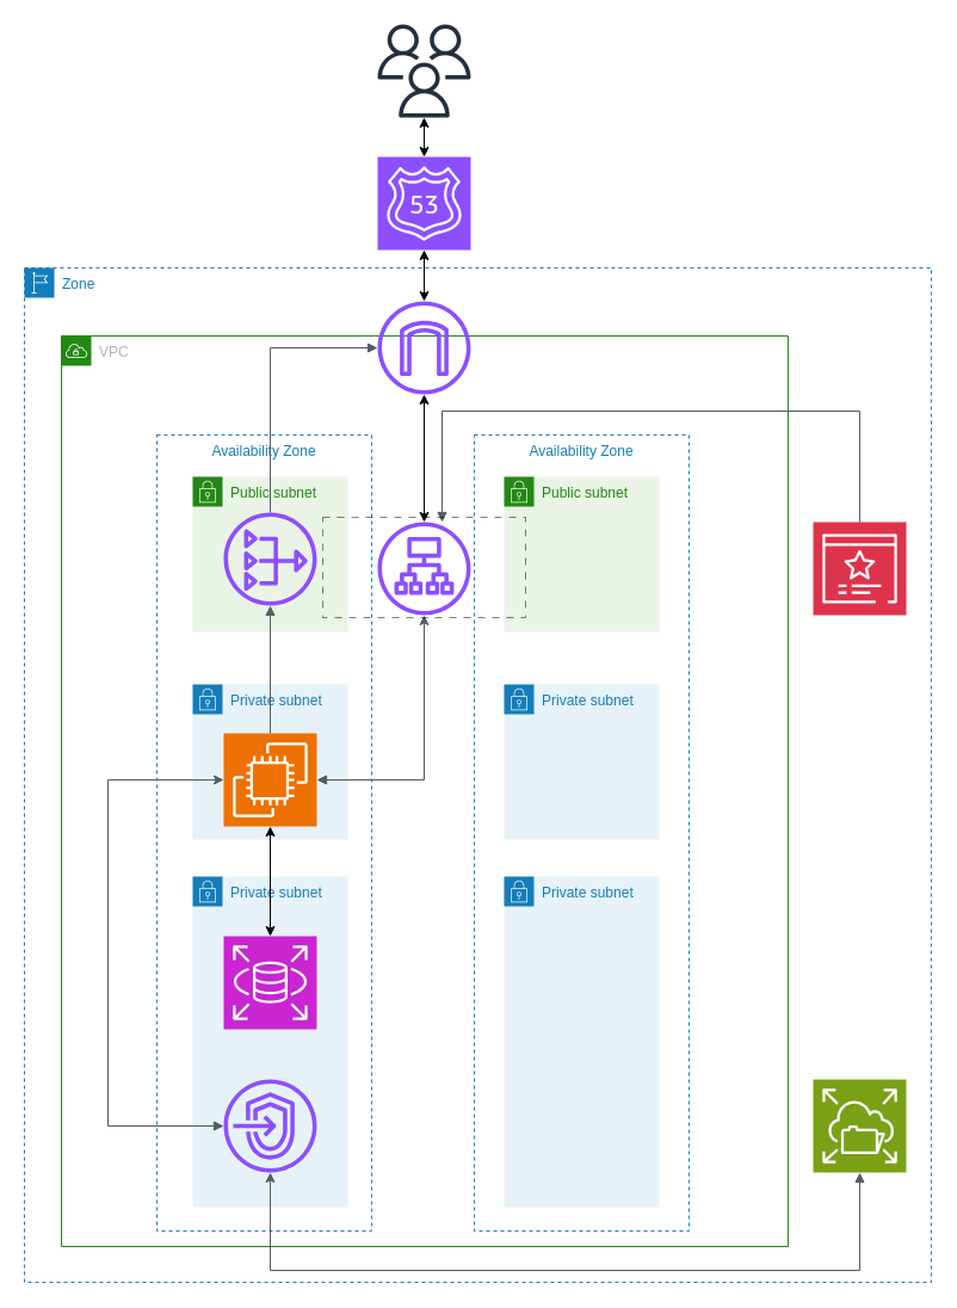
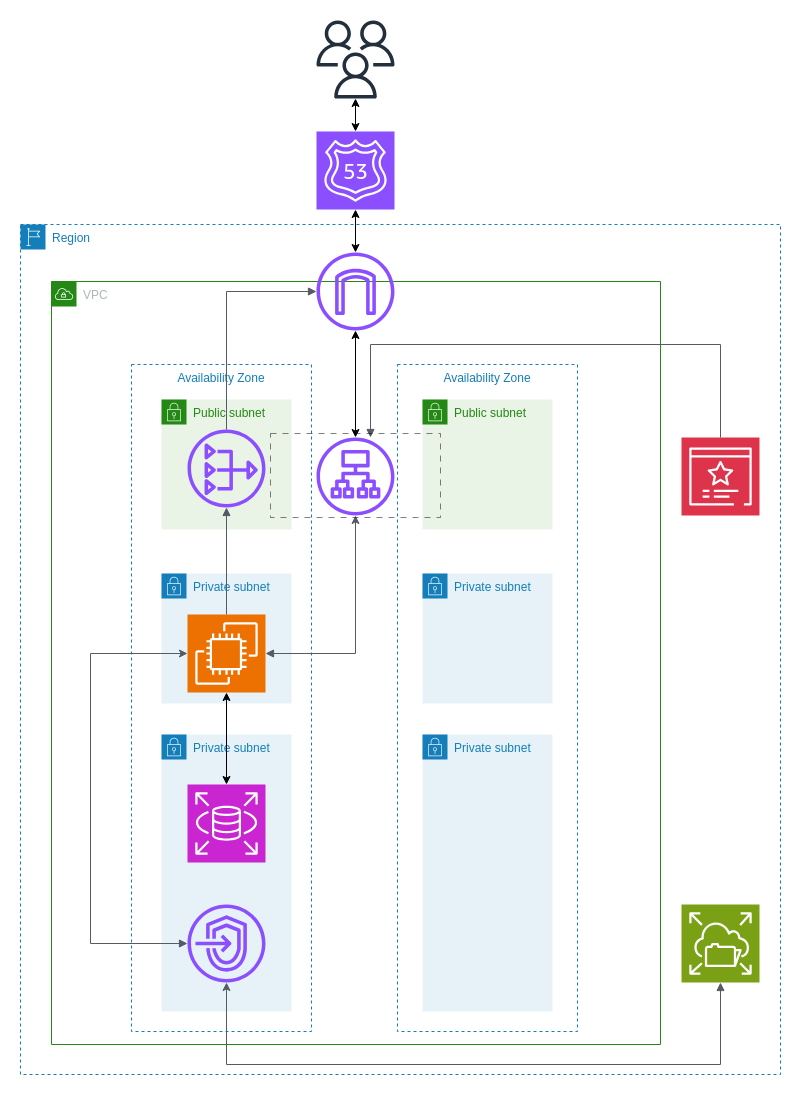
- <mxCell id="2" value="Zone" style="points=[[0,0],[0.25,0],[0.5,0],[0.75,0],[1,0],[1,0.25],[1,0.5],[1,0.75],[1,1],[0.75,1],[0.5,1],[0.25,1],[0,1],[0,0.75],[0,0.5],[0,0.25]];outlineConnect=0;gradientColor=none;html=1;whiteSpace=wrap;fontSize=12;fontStyle=0;container=1;pointerEvents=0;collapsible=0;recursiveResize=0;shape=mxgraph.aws4.group;grIcon=mxgraph.aws4.group_region;strokeColor=#147EBA;fillColor=none;verticalAlign=top;align=left;spacingLeft=30;fontColor=#147EBA;dashed=1;" parent="1" vertex="1"><mxGeometry x="20" y="224" width="760" height="850" as="geometry" /></mxCell>
+ <mxCell id="2" value="Region" style="points=[[0,0],[0.25,0],[0.5,0],[0.75,0],[1,0],[1,0.25],[1,0.5],[1,0.75],[1,1],[0.75,1],[0.5,1],[0.25,1],[0,1],[0,0.75],[0,0.5],[0,0.25]];outlineConnect=0;gradientColor=none;html=1;whiteSpace=wrap;fontSize=12;fontStyle=0;container=1;pointerEvents=0;collapsible=0;recursiveResize=0;shape=mxgraph.aws4.group;grIcon=mxgraph.aws4.group_region;strokeColor=#147EBA;fillColor=none;verticalAlign=top;align=left;spacingLeft=30;fontColor=#147EBA;dashed=1;" parent="1" vertex="1"><mxGeometry x="20" y="224" width="760" height="850" as="geometry" /></mxCell>
